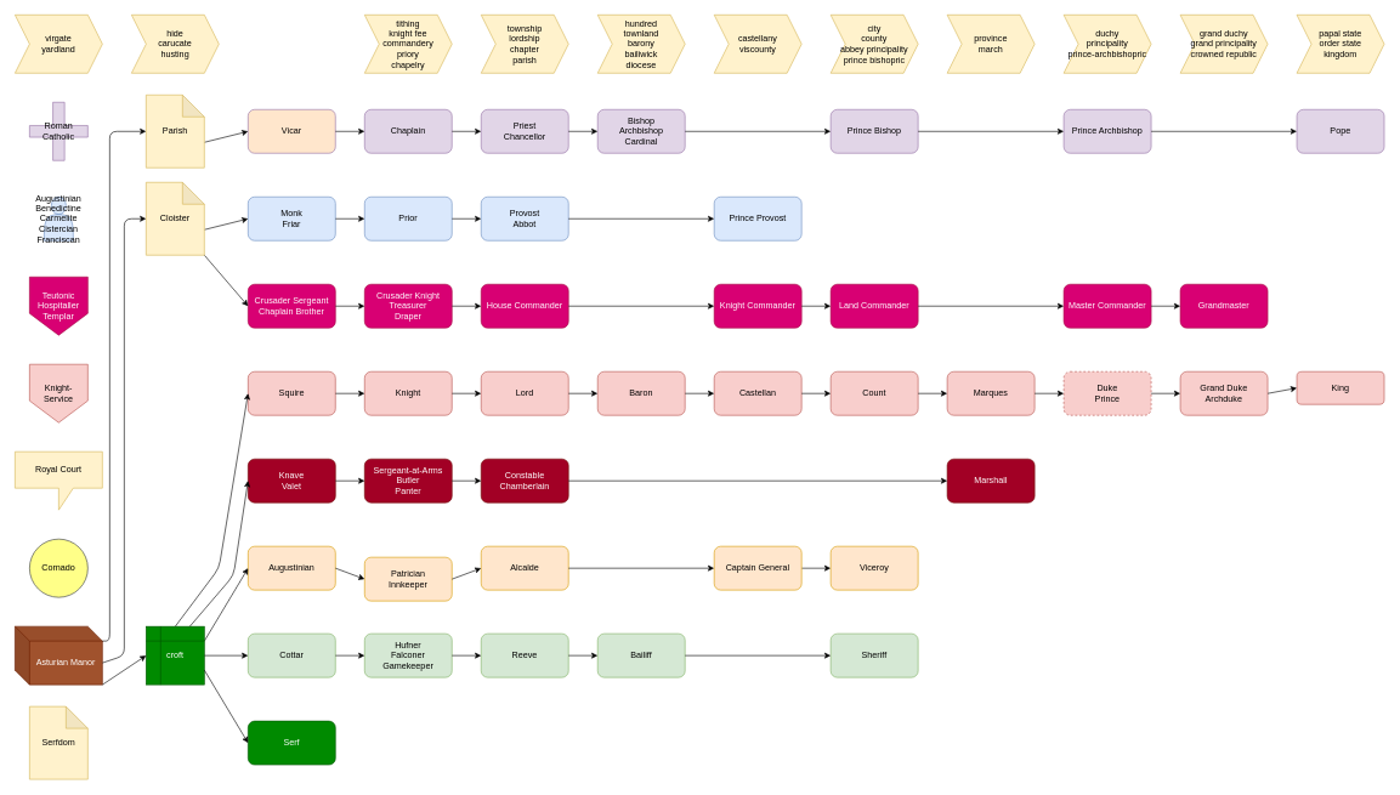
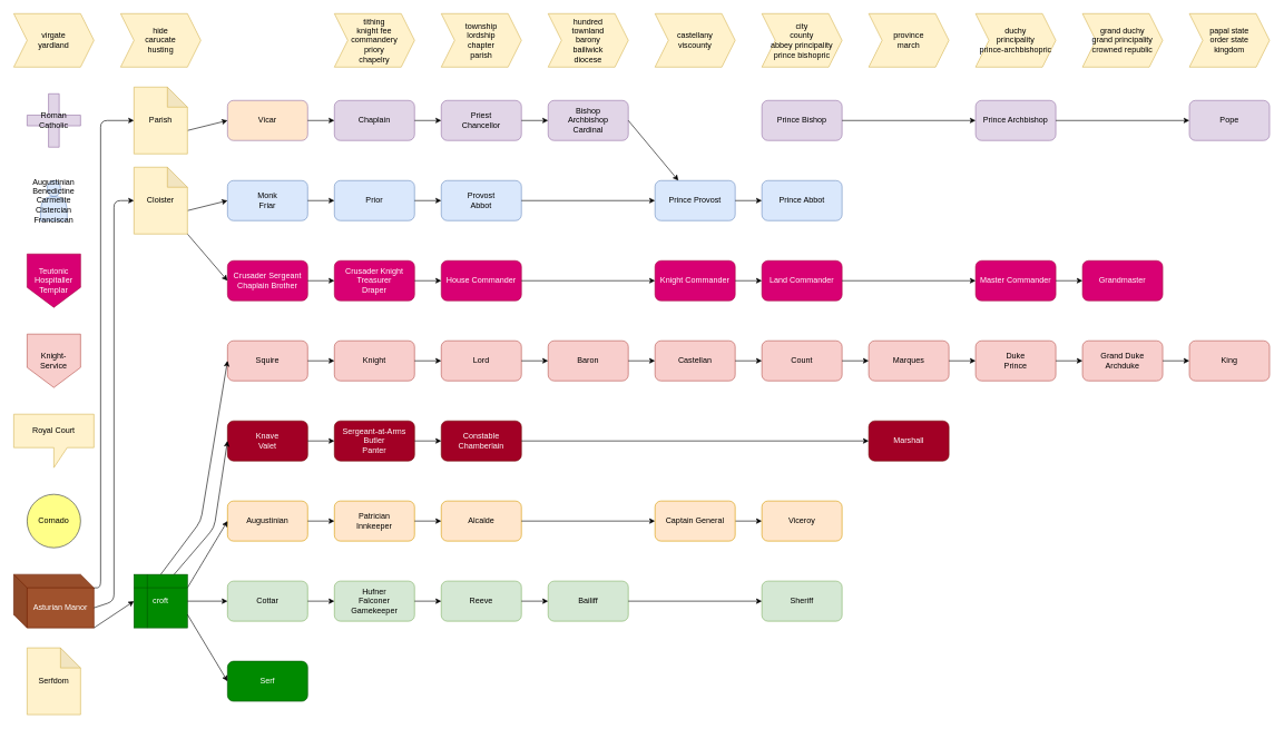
- <mxCell id="36" value="" style="endArrow=classic;html=1;entryX=0;entryY=0.5;entryDx=0;entryDy=0;exitX=1;exitY=0.5;exitDx=0;exitDy=0;" edge="1" parent="1" source="17" target="19"><mxGeometry width="50" height="50" relative="1" as="geometry"><mxPoint x="1020" y="140" as="sourcePoint" /><mxPoint x="1220" y="140" as="targetPoint" /></mxGeometry></mxCell>
+ <mxCell id="36" value="" style="endArrow=classic;html=1;exitX=1;exitY=0.5;exitDx=0;exitDy=0;" edge="1" parent="1" source="17" target="25"><mxGeometry width="50" height="50" relative="1" as="geometry"><mxPoint x="1020" y="140" as="sourcePoint" /><mxPoint x="1220" y="140" as="targetPoint" /></mxGeometry></mxCell>
+ <mxCell id="42" value="" style="endArrow=classic;html=1;entryX=0;entryY=0.5;entryDx=0;entryDy=0;exitX=1;exitY=0.5;exitDx=0;exitDy=0;" edge="1" parent="1" source="25" target="26"><mxGeometry width="50" height="50" relative="1" as="geometry"><mxPoint x="990" y="230" as="sourcePoint" /><mxPoint x="1030" y="230" as="targetPoint" /></mxGeometry></mxCell>
+ <mxCell id="26" value="Prince Abbot" style="rounded=1;whiteSpace=wrap;html=1;fillColor=#dae8fc;strokeColor=#6c8ebf;" vertex="1" parent="1"><mxGeometry x="1140" y="270" width="120" height="60" as="geometry" /></mxCell>
- <mxCell id="60" value="King" style="rounded=1;whiteSpace=wrap;html=1;fillColor=#f8cecc;strokeColor=#b85450;" vertex="1" parent="1"><mxGeometry x="1780" y="510" width="120" height="45" as="geometry" /></mxCell>
+ <mxCell id="60" value="King" style="rounded=1;whiteSpace=wrap;html=1;fillColor=#f8cecc;strokeColor=#b85450;" vertex="1" parent="1"><mxGeometry x="1780" y="510" width="120" height="60" as="geometry" /></mxCell>
- <mxCell id="58" value="&lt;div&gt;Duke&lt;/div&gt;&lt;div&gt;Prince&lt;br&gt;&lt;/div&gt;" style="rounded=1;whiteSpace=wrap;html=1;fillColor=#f8cecc;strokeColor=#b85450;dashed=1;" vertex="1" parent="1"><mxGeometry x="1460" y="510" width="120" height="60" as="geometry" /></mxCell>
+ <mxCell id="58" value="&lt;div&gt;Duke&lt;/div&gt;&lt;div&gt;Prince&lt;br&gt;&lt;/div&gt;" style="rounded=1;whiteSpace=wrap;html=1;fillColor=#f8cecc;strokeColor=#b85450;" vertex="1" parent="1"><mxGeometry x="1460" y="510" width="120" height="60" as="geometry" /></mxCell>
- <mxCell id="77" value="Patrician&lt;br&gt;Innkeeper" style="rounded=1;whiteSpace=wrap;html=1;fillColor=#ffe6cc;strokeColor=#d79b00;" vertex="1" parent="1"><mxGeometry x="500" y="765" width="120" height="60" as="geometry" /></mxCell>
+ <mxCell id="77" value="Patrician&lt;br&gt;Innkeeper" style="rounded=1;whiteSpace=wrap;html=1;fillColor=#ffe6cc;strokeColor=#d79b00;" vertex="1" parent="1"><mxGeometry x="500" y="750" width="120" height="60" as="geometry" /></mxCell>
